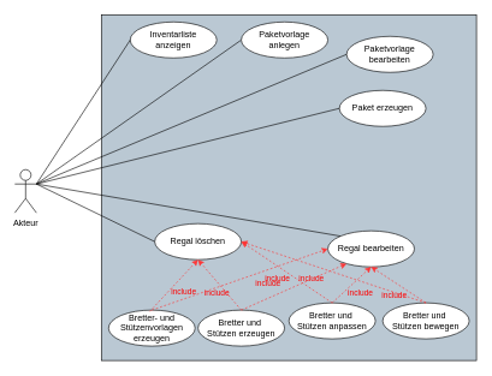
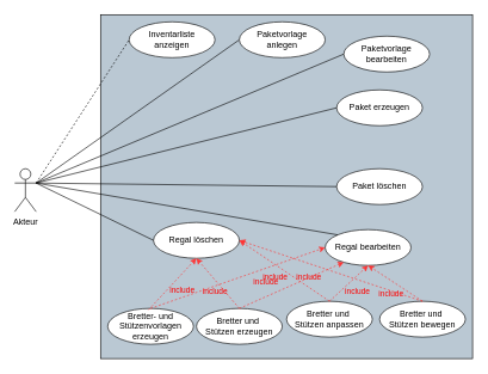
- <mxCell id="20" value="" style="endArrow=none;html=1;rounded=0;entryX=0;entryY=0.5;entryDx=0;entryDy=0;exitX=1;exitY=0.333;exitDx=0;exitDy=0;exitPerimeter=0;" edge="1" parent="1" source="4" target="19"><mxGeometry width="50" height="50" relative="1" as="geometry"><mxPoint x="50" y="270" as="sourcePoint" /><mxPoint x="230" y="70" as="targetPoint" /></mxGeometry></mxCell>
+ <mxCell id="20" value="" style="endArrow=none;html=1;rounded=0;entryX=0;entryY=0.5;entryDx=0;entryDy=0;exitX=1;exitY=0.333;exitDx=0;exitDy=0;exitPerimeter=0;dashed=1;" edge="1" parent="1" source="4" target="19"><mxGeometry width="50" height="50" relative="1" as="geometry"><mxPoint x="50" y="270" as="sourcePoint" /><mxPoint x="230" y="70" as="targetPoint" /></mxGeometry></mxCell>
+ <mxCell id="9" value="" style="endArrow=none;html=1;rounded=0;exitX=1;exitY=0.333;exitDx=0;exitDy=0;exitPerimeter=0;entryX=0;entryY=0.5;entryDx=0;entryDy=0;" edge="1" parent="1" source="4" target="12"><mxGeometry width="50" height="50" relative="1" as="geometry"><mxPoint x="370" y="225" as="sourcePoint" /><mxPoint x="280" y="225" as="targetPoint" /></mxGeometry></mxCell>
+ <mxCell id="12" value="Paket löschen" style="ellipse;whiteSpace=wrap;html=1;" vertex="1" parent="1"><mxGeometry x="470" y="235" width="120" height="50" as="geometry" /></mxCell>
